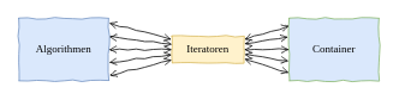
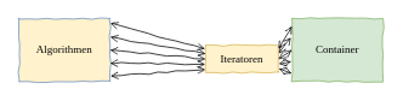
- <mxCell id="2" value="Algorithmen" style="rounded=0;whiteSpace=wrap;html=1;comic=1;fontFamily=Comic Sans MS;fillColor=#dae8fc;strokeColor=#6c8ebf;" parent="1" vertex="1"><mxGeometry x="20" y="20" width="100" height="70" as="geometry" /></mxCell>
+ <mxCell id="2" value="Algorithmen" style="rounded=0;whiteSpace=wrap;html=1;comic=1;fontFamily=Comic Sans MS;fillColor=#fff2cc;strokeColor=#6c8ebf;" parent="1" vertex="1"><mxGeometry x="20" y="20" width="100" height="70" as="geometry" /></mxCell>
- <mxCell id="3" value="Iteratoren" style="rounded=0;whiteSpace=wrap;html=1;comic=1;fontFamily=Comic Sans MS;fillColor=#fff2cc;strokeColor=#d6b656;" parent="1" vertex="1"><mxGeometry x="190" y="40" width="80" height="30" as="geometry" /></mxCell>
+ <mxCell id="3" value="Iteratoren" style="rounded=0;whiteSpace=wrap;html=1;comic=1;fontFamily=Comic Sans MS;fillColor=#fff2cc;strokeColor=#d6b656;" parent="1" vertex="1"><mxGeometry x="225" y="50" width="80" height="30" as="geometry" /></mxCell>
- <mxCell id="4" value="Container" style="rounded=0;whiteSpace=wrap;html=1;comic=1;fontFamily=Comic Sans MS;fillColor=#dae8fc;strokeColor=#82b366;" parent="1" vertex="1"><mxGeometry x="320" y="20" width="100" height="70" as="geometry" /></mxCell>
+ <mxCell id="4" value="Container" style="rounded=0;whiteSpace=wrap;html=1;comic=1;fontFamily=Comic Sans MS;fillColor=#d5e8d4;strokeColor=#82b366;" parent="1" vertex="1"><mxGeometry x="320" y="20" width="100" height="70" as="geometry" /></mxCell>
